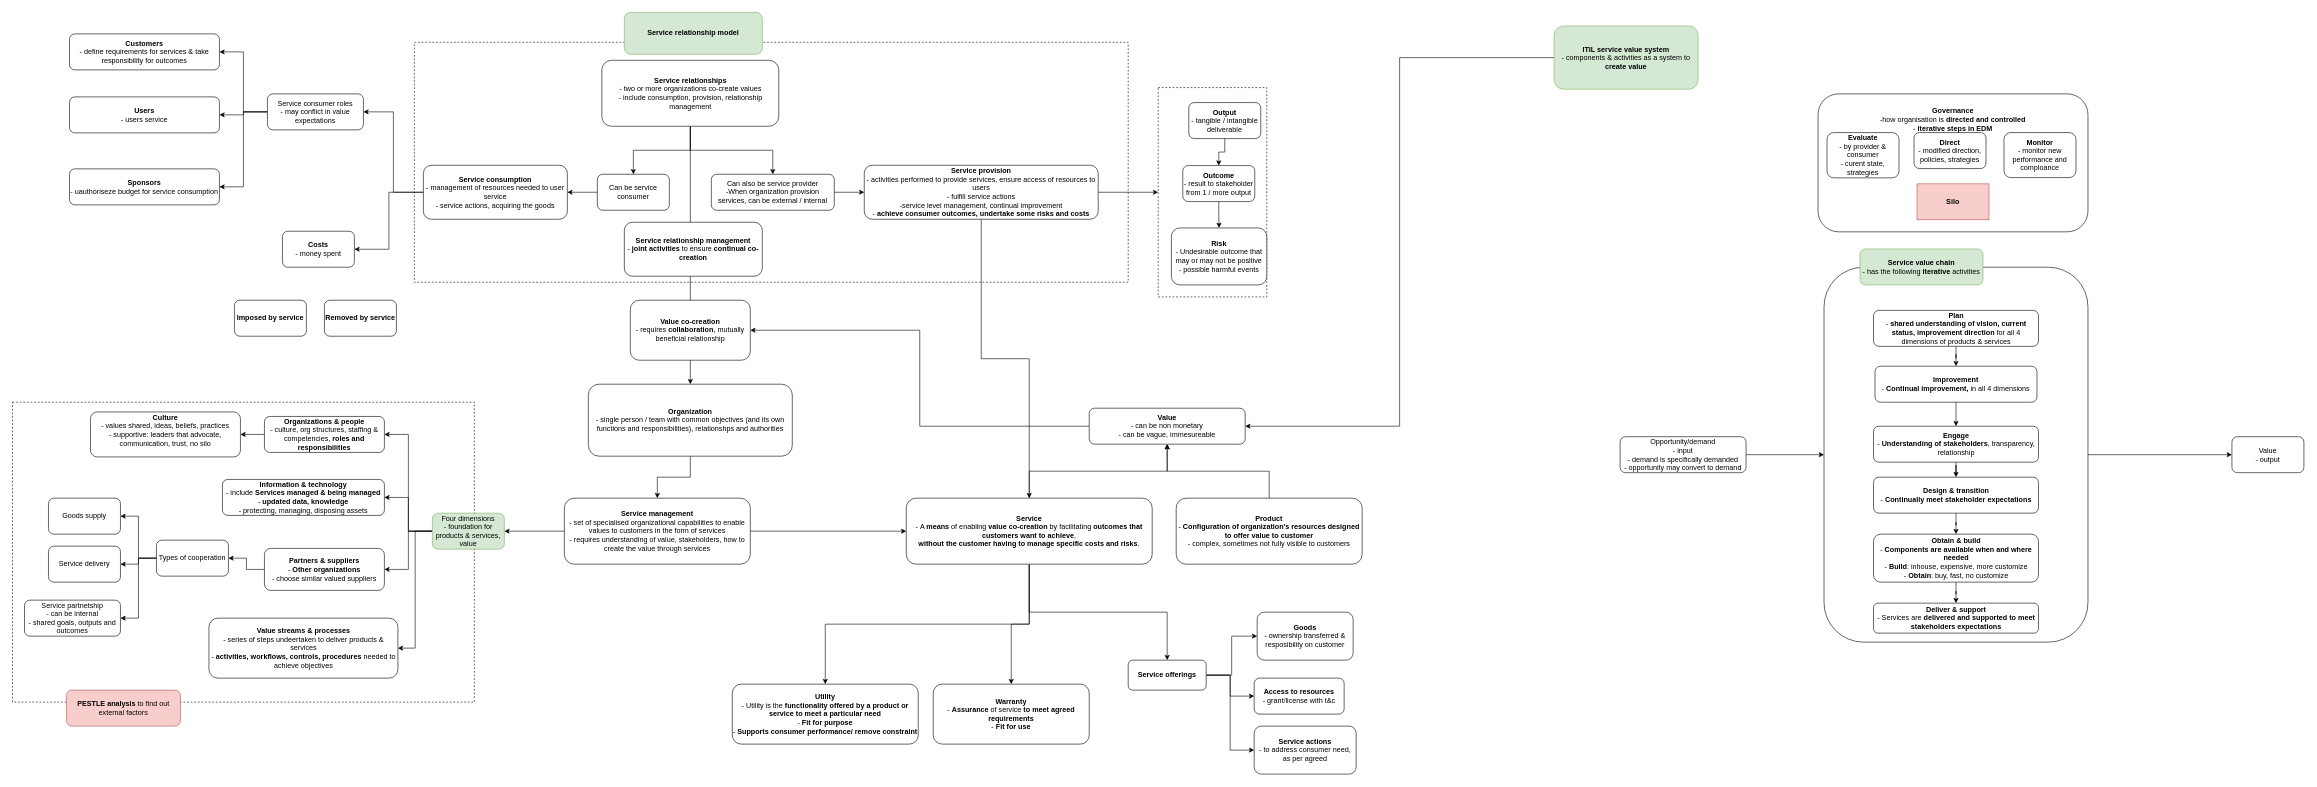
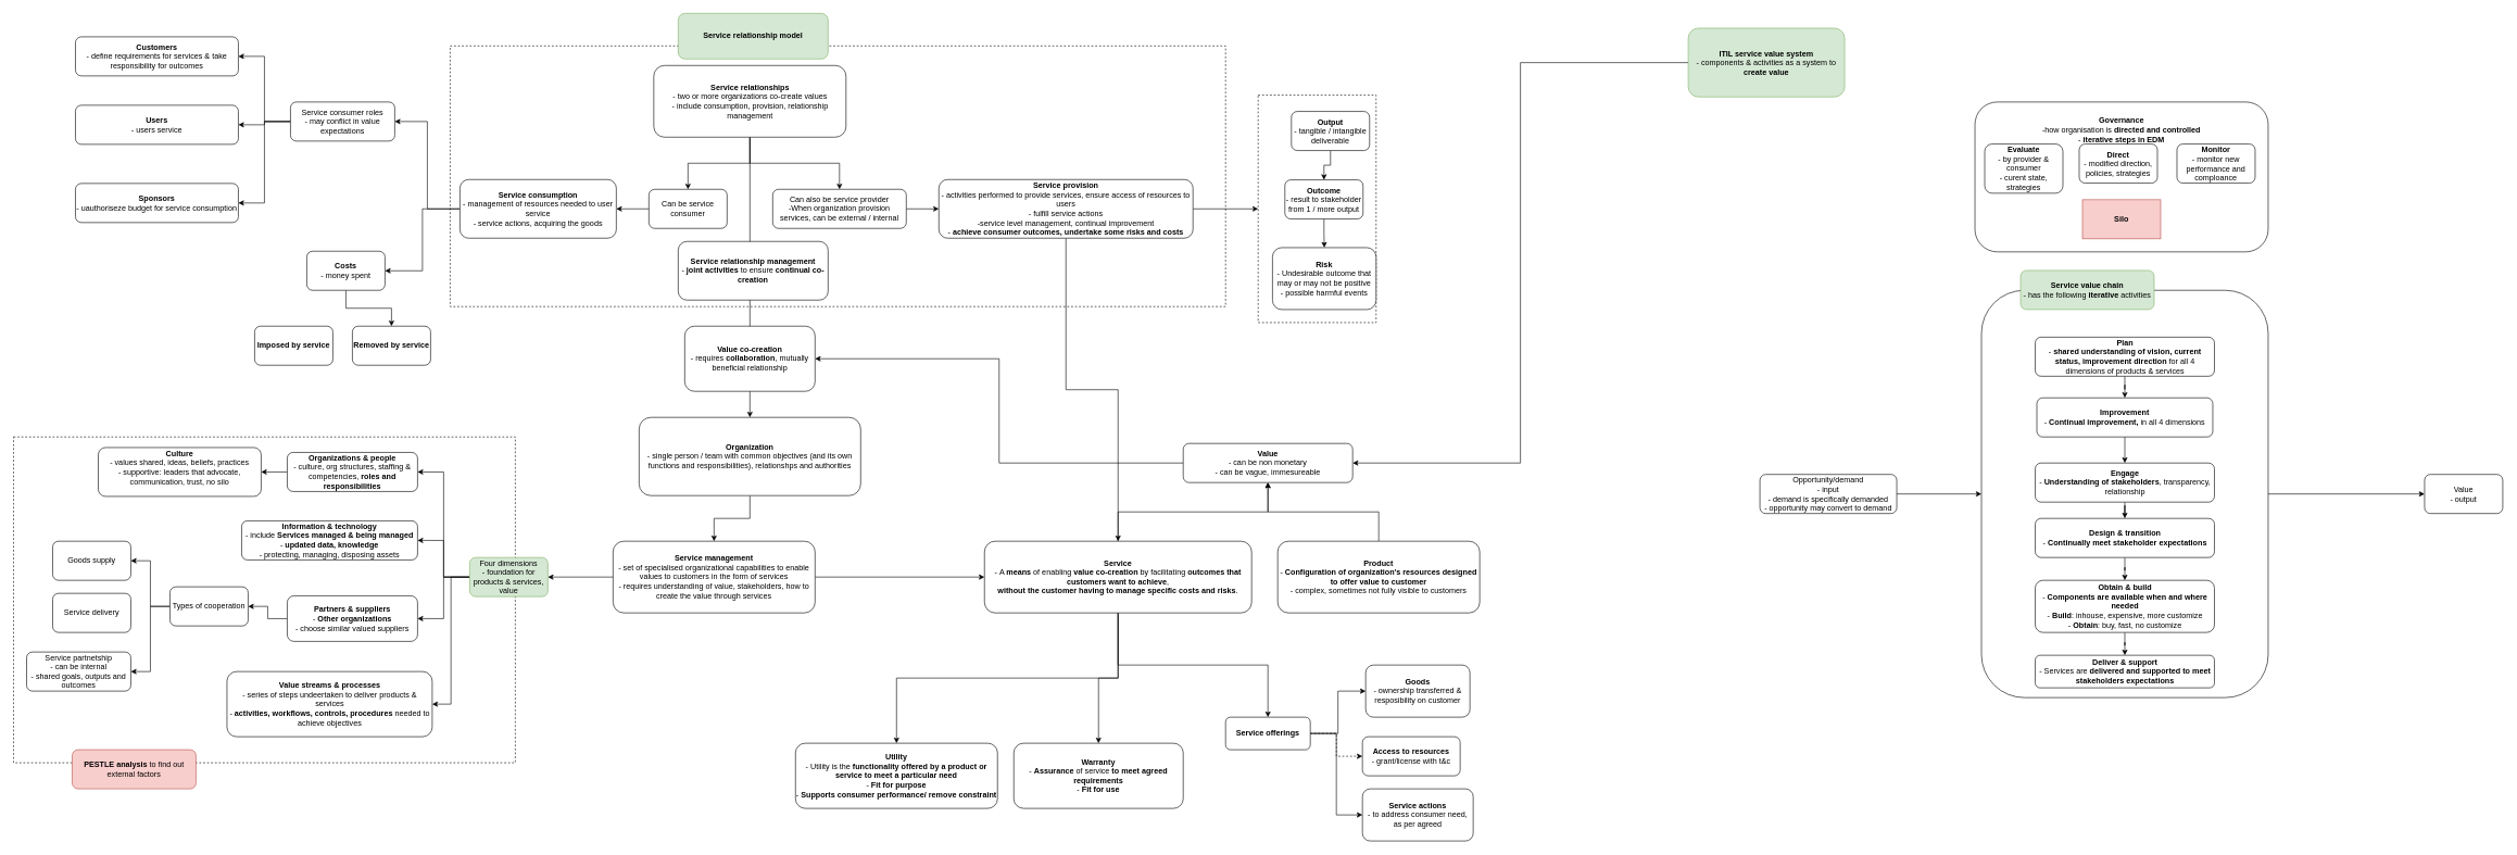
- <mxCell id="89" value="&lt;b&gt;Monitor&lt;/b&gt;&lt;div&gt;- monitor new performance and comploance&lt;/div&gt;" style="rounded=1;whiteSpace=wrap;html=1;" parent="1" vertex="1"><mxGeometry x="3340" y="220.5" width="120" height="75" as="geometry" /></mxCell>
+ <mxCell id="89" value="&lt;b&gt;Monitor&lt;/b&gt;&lt;div&gt;- monitor new performance and comploance&lt;/div&gt;" style="rounded=1;whiteSpace=wrap;html=1;" parent="1" vertex="1"><mxGeometry x="3340" y="220.5" width="120" height="60" as="geometry" /></mxCell>
+ <mxCell id="55" style="edgeStyle=orthogonalEdgeStyle;rounded=0;orthogonalLoop=1;jettySize=auto;html=1;" parent="1" source="56" target="58" edge="1"><mxGeometry relative="1" as="geometry" /></mxCell>
- <mxCell id="73" style="edgeStyle=orthogonalEdgeStyle;rounded=0;orthogonalLoop=1;jettySize=auto;html=1;entryX=1;entryY=0.5;entryDx=0;entryDy=0;" parent="1" source="75" target="77" edge="1"><mxGeometry relative="1" as="geometry" /></mxCell>
- <mxCell id="36" style="edgeStyle=orthogonalEdgeStyle;rounded=0;orthogonalLoop=1;jettySize=auto;html=1;entryX=0;entryY=0.5;entryDx=0;entryDy=0;" parent="1" source="38" target="40" edge="1"><mxGeometry relative="1" as="geometry" /></mxCell>
+ <mxCell id="36" style="edgeStyle=orthogonalEdgeStyle;rounded=0;orthogonalLoop=1;jettySize=auto;html=1;entryX=0;entryY=0.5;entryDx=0;entryDy=0;dashed=1;" parent="1" source="38" target="40" edge="1"><mxGeometry relative="1" as="geometry" /></mxCell>
